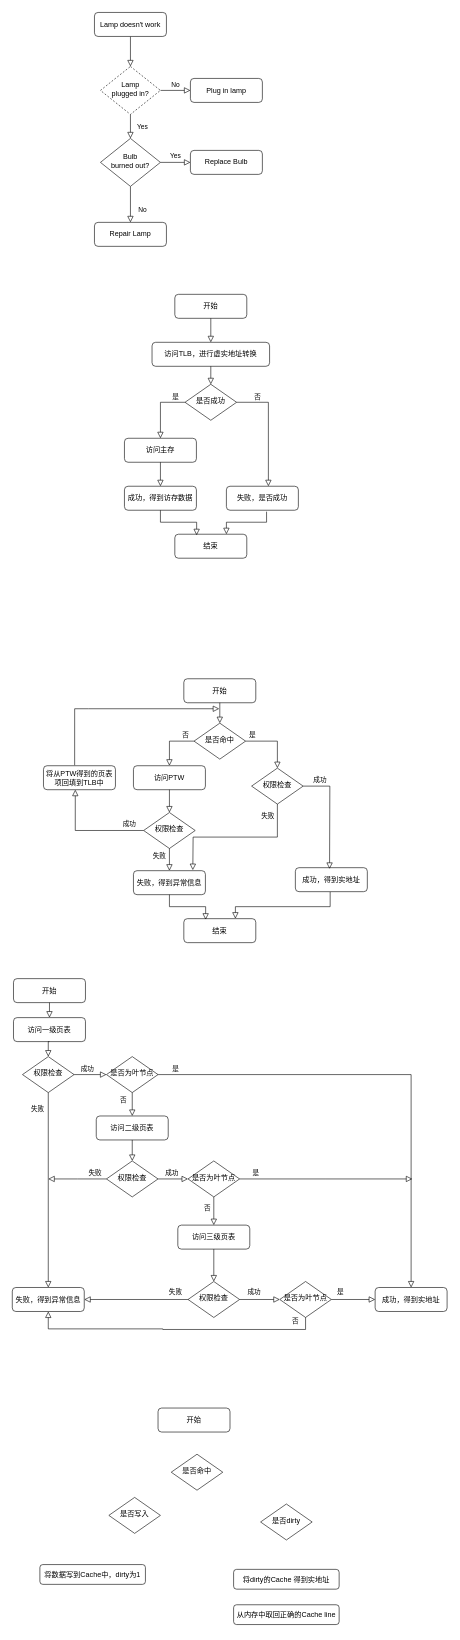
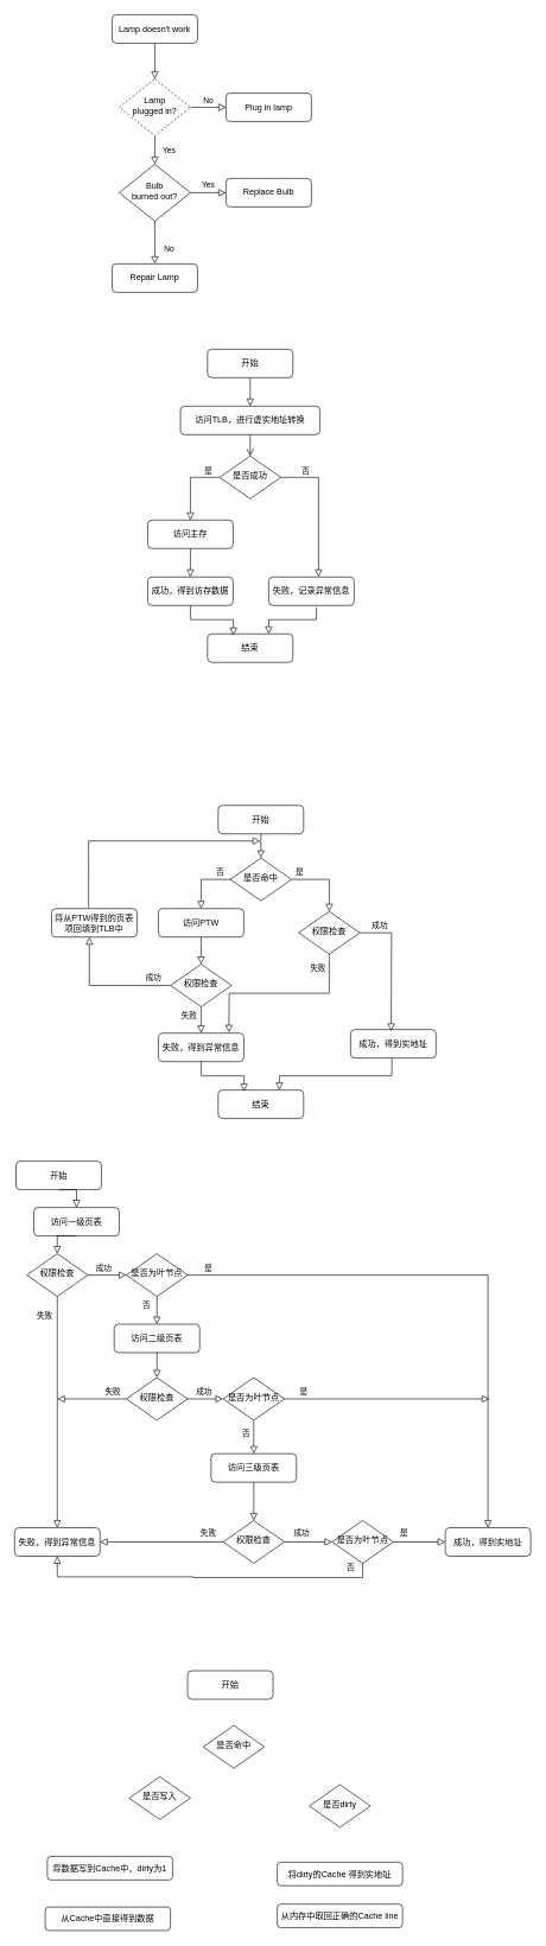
- <mxCell id="16" value="" style="rounded=0;html=1;jettySize=auto;orthogonalLoop=1;fontSize=11;endArrow=block;endFill=0;endSize=8;strokeWidth=1;shadow=0;labelBackgroundColor=none;edgeStyle=orthogonalEdgeStyle;exitX=0.5;exitY=1;exitDx=0;exitDy=0;entryX=0.5;entryY=0;entryDx=0;entryDy=0;" parent="1" source="15" target="17" edge="1"><mxGeometry relative="1" as="geometry"><mxPoint x="361" y="650" as="sourcePoint" /><mxPoint x="351" y="650" as="targetPoint" /><Array as="points" /></mxGeometry></mxCell>
+ <mxCell id="16" value="" style="rounded=0;html=1;jettySize=auto;orthogonalLoop=1;fontSize=11;endArrow=open;endFill=0;endSize=8;strokeWidth=1;shadow=0;labelBackgroundColor=none;edgeStyle=orthogonalEdgeStyle;exitX=0.5;exitY=1;exitDx=0;exitDy=0;entryX=0.5;entryY=0;entryDx=0;entryDy=0;" parent="1" source="15" target="17" edge="1"><mxGeometry relative="1" as="geometry"><mxPoint x="361" y="650" as="sourcePoint" /><mxPoint x="351" y="650" as="targetPoint" /><Array as="points" /></mxGeometry></mxCell>
- <mxCell id="25" value="失败，是否成功" style="rounded=1;whiteSpace=wrap;html=1;fontSize=12;glass=0;strokeWidth=1;shadow=0;" parent="1" vertex="1"><mxGeometry x="377" y="810" width="120" height="40" as="geometry" /></mxCell>
+ <mxCell id="25" value="失败，记录异常信息" style="rounded=1;whiteSpace=wrap;html=1;fontSize=12;glass=0;strokeWidth=1;shadow=0;" parent="1" vertex="1"><mxGeometry x="377" y="810" width="120" height="40" as="geometry" /></mxCell>
- <mxCell id="56" value="访问一级页表" style="rounded=1;whiteSpace=wrap;html=1;fontSize=12;glass=0;strokeWidth=1;shadow=0;" parent="1" vertex="1"><mxGeometry x="22" y="1696" width="120" height="40" as="geometry" /></mxCell>
+ <mxCell id="56" value="访问一级页表" style="rounded=1;whiteSpace=wrap;html=1;fontSize=12;glass=0;strokeWidth=1;shadow=0;" parent="1" vertex="1"><mxGeometry x="47" y="1696" width="120" height="40" as="geometry" /></mxCell>
+ <mxCell id="97" value="从Cache中直接得到数据" style="rounded=1;whiteSpace=wrap;html=1;fontSize=12;glass=0;strokeWidth=1;shadow=0;" vertex="1" parent="1"><mxGeometry x="63" y="2679" width="176" height="33" as="geometry" /></mxCell>
